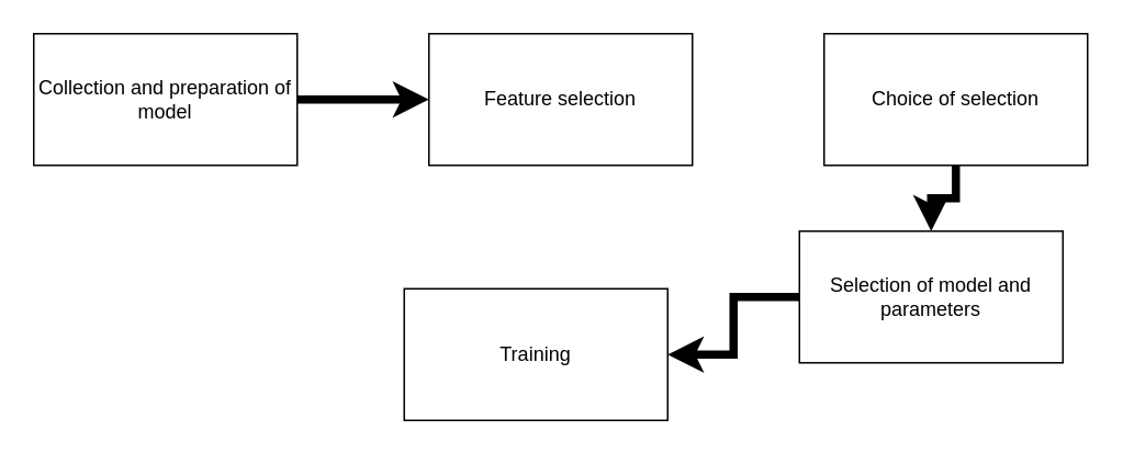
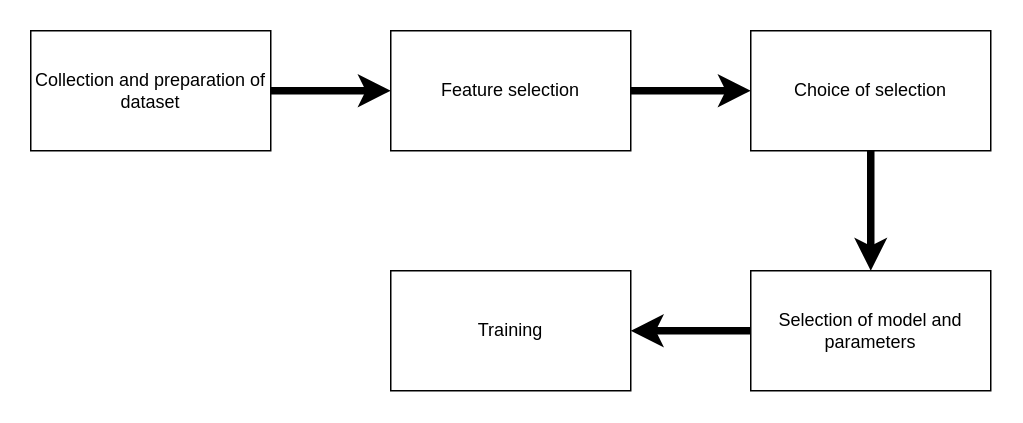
- <mxCell id="3" value="Collection and preparation of model" style="text;html=1;strokeColor=default;fillColor=none;align=center;verticalAlign=middle;whiteSpace=wrap;rounded=0;" vertex="1" parent="2"><mxGeometry width="160" height="80" as="geometry" /></mxCell>
+ <mxCell id="3" value="Collection and preparation of dataset" style="text;html=1;strokeColor=default;fillColor=none;align=center;verticalAlign=middle;whiteSpace=wrap;rounded=0;" vertex="1" parent="2"><mxGeometry width="160" height="80" as="geometry" /></mxCell>
+ <mxCell id="7" style="edgeStyle=orthogonalEdgeStyle;rounded=0;orthogonalLoop=1;jettySize=auto;html=1;exitX=1;exitY=0.5;exitDx=0;exitDy=0;entryX=0;entryY=0.5;entryDx=0;entryDy=0;strokeWidth=5;" edge="1" parent="2" source="4" target="6"><mxGeometry relative="1" as="geometry" /></mxCell>
- <mxCell id="8" value="Selection of model and parameters" style="text;html=1;strokeColor=default;fillColor=none;align=center;verticalAlign=middle;whiteSpace=wrap;rounded=0;" vertex="1" parent="2"><mxGeometry x="465" y="120" width="160" height="80" as="geometry" /></mxCell>
+ <mxCell id="8" value="Selection of model and parameters" style="text;html=1;strokeColor=default;fillColor=none;align=center;verticalAlign=middle;whiteSpace=wrap;rounded=0;" vertex="1" parent="2"><mxGeometry x="480" y="160" width="160" height="80" as="geometry" /></mxCell>
- <mxCell id="10" value="Training" style="text;html=1;strokeColor=default;fillColor=none;align=center;verticalAlign=middle;whiteSpace=wrap;rounded=0;" vertex="1" parent="2"><mxGeometry x="225" y="155" width="160" height="80" as="geometry" /></mxCell>
+ <mxCell id="10" value="Training" style="text;html=1;strokeColor=default;fillColor=none;align=center;verticalAlign=middle;whiteSpace=wrap;rounded=0;" vertex="1" parent="2"><mxGeometry x="240" y="160" width="160" height="80" as="geometry" /></mxCell>
